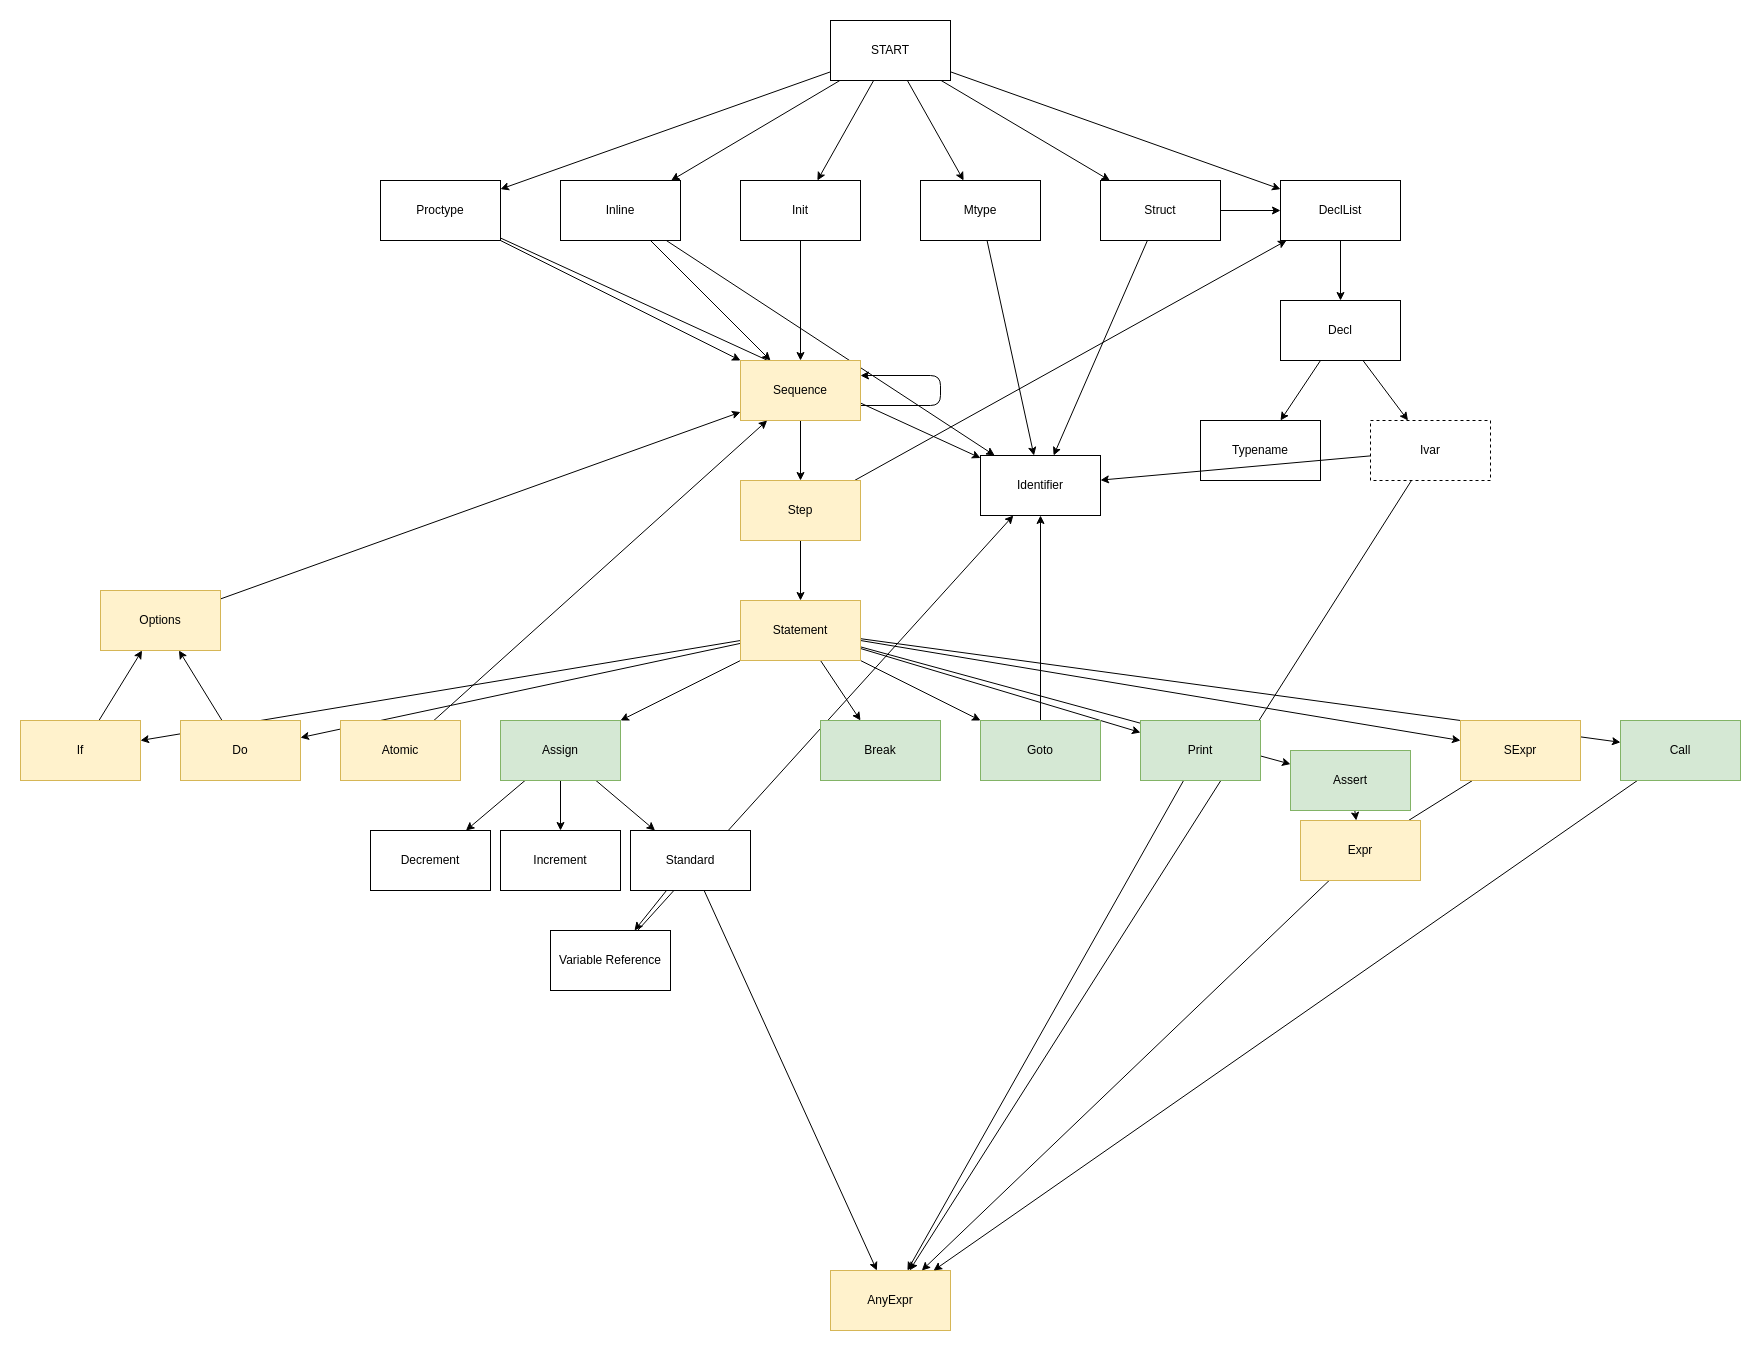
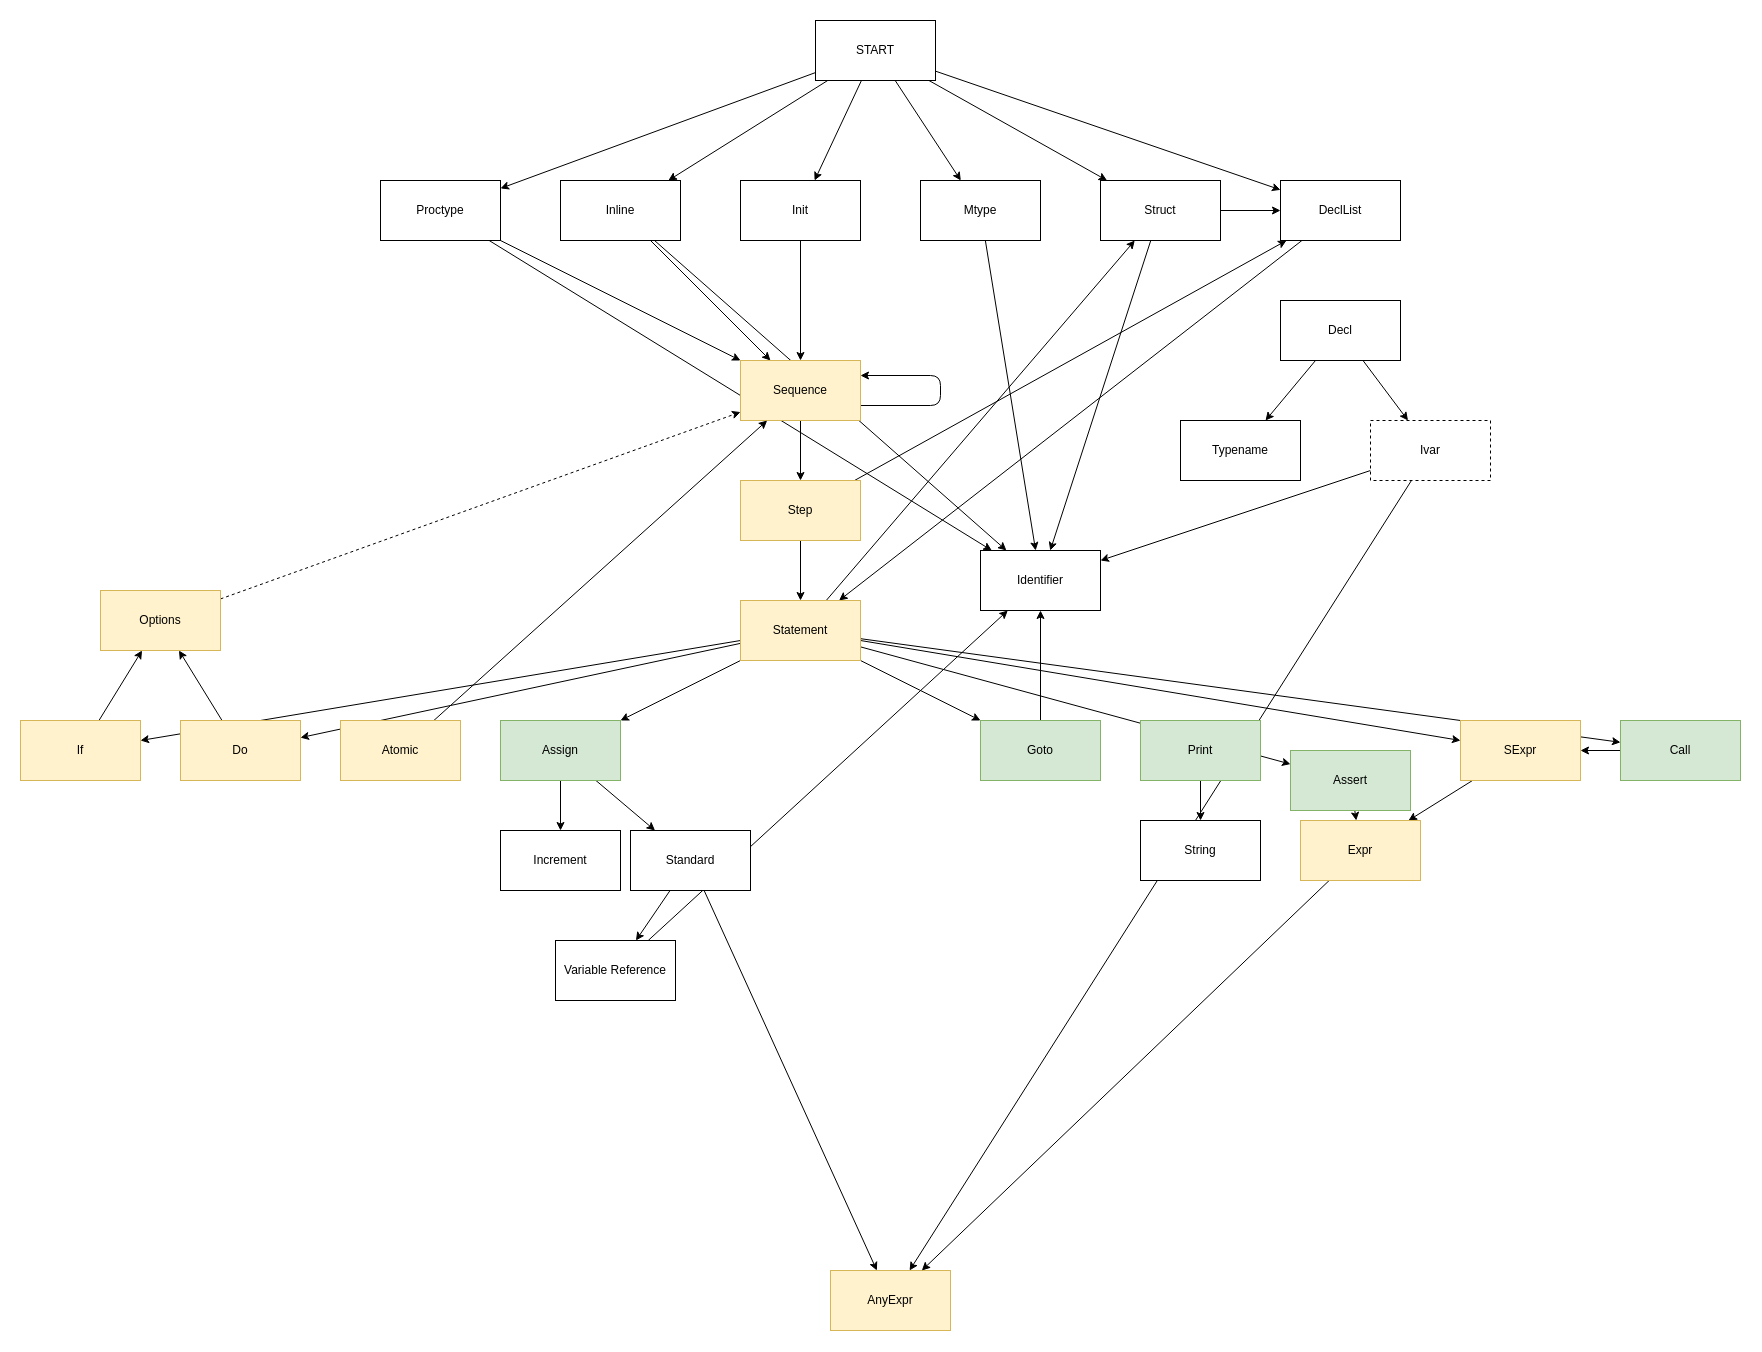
- <mxCell id="8" value="START" style="rounded=0;whiteSpace=wrap;html=1;" parent="1" vertex="1"><mxGeometry x="830" y="20" width="120" height="60" as="geometry" /></mxCell>
+ <mxCell id="8" value="START" style="rounded=0;whiteSpace=wrap;html=1;" parent="1" vertex="1"><mxGeometry x="815" y="20" width="120" height="60" as="geometry" /></mxCell>
- <mxCell id="19" style="edgeStyle=none;html=1;" parent="1" source="20" target="32" edge="1"><mxGeometry relative="1" as="geometry" /></mxCell>
+ <mxCell id="19" style="edgeStyle=none;html=1;" parent="1" source="20" target="46" edge="1"><mxGeometry relative="1" as="geometry" /></mxCell>
- <mxCell id="33" value="Typename" style="rounded=0;whiteSpace=wrap;html=1;" parent="1" vertex="1"><mxGeometry x="1200" y="420" width="120" height="60" as="geometry" /></mxCell>
+ <mxCell id="33" value="Typename" style="rounded=0;whiteSpace=wrap;html=1;" parent="1" vertex="1"><mxGeometry x="1180" y="420" width="120" height="60" as="geometry" /></mxCell>
- <mxCell id="47" value="Identifier" style="rounded=0;whiteSpace=wrap;html=1;" parent="1" vertex="1"><mxGeometry x="980" y="455" width="120" height="60" as="geometry" /></mxCell>
+ <mxCell id="47" value="Identifier" style="rounded=0;whiteSpace=wrap;html=1;" parent="1" vertex="1"><mxGeometry x="980" y="550" width="120" height="60" as="geometry" /></mxCell>
- <mxCell id="67" style="edgeStyle=none;html=1;" parent="1" source="68" target="26" edge="1"><mxGeometry relative="1" as="geometry" /></mxCell>
+ <mxCell id="67" style="edgeStyle=none;html=1;dashed=1;" parent="1" source="68" target="26" edge="1"><mxGeometry relative="1" as="geometry" /></mxCell>
- <mxCell id="40" style="edgeStyle=none;html=1;" parent="1" source="46" target="76" edge="1"><mxGeometry relative="1" as="geometry" /></mxCell>
- <mxCell id="42" style="edgeStyle=none;html=1;" parent="1" source="46" target="58" edge="1"><mxGeometry relative="1" as="geometry" /></mxCell>
+ <mxCell id="42" style="edgeStyle=none;html=1;" parent="1" source="46" target="18" edge="1"><mxGeometry relative="1" as="geometry" /></mxCell>
- <mxCell id="76" value="Break" style="rounded=0;whiteSpace=wrap;html=1;fillColor=#d5e8d4;strokeColor=#82b366;" parent="1" vertex="1"><mxGeometry x="820" y="720" width="120" height="60" as="geometry" /></mxCell>
+ <mxCell id="56" style="edgeStyle=none;html=1;" edge="1" parent="1" source="58" target="77"><mxGeometry relative="1" as="geometry" /></mxCell>
- <mxCell id="50" style="edgeStyle=none;html=1;" parent="1" source="53" target="69" edge="1"><mxGeometry relative="1" as="geometry" /></mxCell>
- <mxCell id="65" style="edgeStyle=none;html=1;endArrow=none;" edge="1" parent="1" source="66" target="80"><mxGeometry relative="1" as="geometry" /></mxCell>
+ <mxCell id="65" style="edgeStyle=none;html=1;" edge="1" parent="1" source="66" target="80"><mxGeometry relative="1" as="geometry" /></mxCell>
+ <mxCell id="77" value="String" style="rounded=0;whiteSpace=wrap;html=1;" vertex="1" parent="1"><mxGeometry x="1140" y="820" width="120" height="60" as="geometry" /></mxCell>
- <mxCell id="69" value="Decrement" style="rounded=0;whiteSpace=wrap;html=1;" parent="1" vertex="1"><mxGeometry x="370" y="830" width="120" height="60" as="geometry" /></mxCell>
- <mxCell id="74" value="Variable Reference" style="rounded=0;whiteSpace=wrap;html=1;" parent="1" vertex="1"><mxGeometry x="550" y="930" width="120" height="60" as="geometry" /></mxCell>
+ <mxCell id="74" value="Variable Reference" style="rounded=0;whiteSpace=wrap;html=1;" parent="1" vertex="1"><mxGeometry x="555" y="940" width="120" height="60" as="geometry" /></mxCell>
- <mxCell id="57" style="edgeStyle=none;html=1;" edge="1" parent="1" source="58" target="75"><mxGeometry relative="1" as="geometry" /></mxCell>
- <mxCell id="81" style="edgeStyle=none;html=1;" edge="1" parent="1" source="82" target="75"><mxGeometry relative="1" as="geometry" /></mxCell>
+ <mxCell id="81" style="edgeStyle=none;html=1;" edge="1" parent="1" source="82" target="66"><mxGeometry relative="1" as="geometry" /></mxCell>
